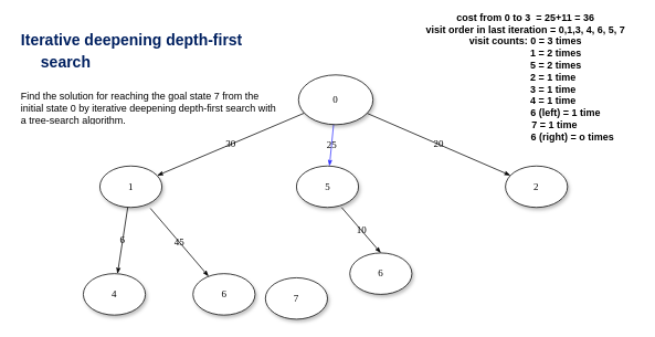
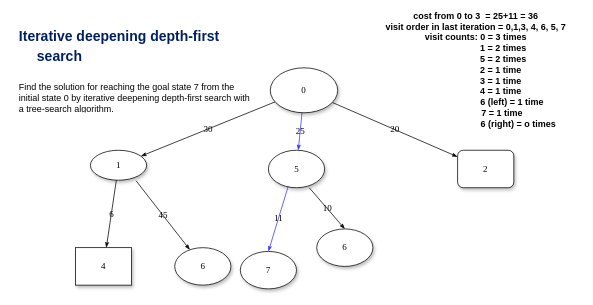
- <mxCell id="11" value="1" style="ellipse;whiteSpace=wrap;html=1;rounded=0;shadow=1;comic=0;labelBackgroundColor=none;strokeColor=#000000;strokeWidth=1;fillColor=#FFFFFF;fontFamily=Verdana;fontSize=12;fontColor=#000000;align=center;" parent="1" vertex="1"><mxGeometry x="120" y="200" width="75" height="50" as="geometry" /></mxCell>
+ <mxCell id="11" value="1" style="ellipse;whiteSpace=wrap;html=1;rounded=0;shadow=1;comic=0;labelBackgroundColor=none;strokeColor=#000000;strokeWidth=1;fillColor=#FFFFFF;fontFamily=Verdana;fontSize=12;fontColor=#000000;align=center;" parent="1" vertex="1"><mxGeometry x="120" y="200" width="75" height="40" as="geometry" /></mxCell>
- <mxCell id="8" value="&lt;span&gt;2&lt;/span&gt;" style="ellipse;whiteSpace=wrap;html=1;rounded=0;shadow=1;comic=0;labelBackgroundColor=none;strokeColor=#000000;strokeWidth=1;fillColor=#FFFFFF;fontFamily=Verdana;fontSize=12;fontColor=#000000;align=center;" parent="1" vertex="1"><mxGeometry x="610" y="200" width="75" height="50" as="geometry" /></mxCell>
+ <mxCell id="8" value="&lt;span&gt;2&lt;/span&gt;" style="whiteSpace=wrap;html=1;shadow=1;comic=0;labelBackgroundColor=none;strokeColor=#000000;strokeWidth=1;fillColor=#FFFFFF;fontFamily=Verdana;fontSize=12;fontColor=#000000;align=center;rounded=1;" parent="1" vertex="1"><mxGeometry x="610" y="200" width="75" height="50" as="geometry" /></mxCell>
+ <mxCell id="18" value="11" style="edgeStyle=none;rounded=1;html=1;labelBackgroundColor=none;startArrow=none;startFill=0;startSize=5;endArrow=classicThin;endFill=1;endSize=5;jettySize=auto;orthogonalLoop=1;strokeColor=#3333FF;strokeWidth=1;fontFamily=Verdana;fontSize=12;fontColor=#000000;entryX=0.5;entryY=0;entryDx=0;entryDy=0;exitX=0.353;exitY=0.96;exitDx=0;exitDy=0;exitPerimeter=0;" edge="1" parent="1" source="7" target="15"><mxGeometry relative="1" as="geometry"><mxPoint x="330.025" y="250" as="sourcePoint" /><mxPoint x="375.5" y="300" as="targetPoint" /></mxGeometry></mxCell>
- <mxCell id="12" value="&lt;span&gt;4&lt;/span&gt;" style="ellipse;whiteSpace=wrap;html=1;rounded=0;shadow=1;comic=0;labelBackgroundColor=none;strokeColor=#000000;strokeWidth=1;fillColor=#FFFFFF;fontFamily=Verdana;fontSize=12;fontColor=#000000;align=center;" parent="1" vertex="1"><mxGeometry x="100" y="330" width="75" height="50" as="geometry" /></mxCell>
+ <mxCell id="12" value="&lt;span&gt;4&lt;/span&gt;" style="whiteSpace=wrap;html=1;shadow=1;comic=0;labelBackgroundColor=none;strokeColor=#000000;strokeWidth=1;fillColor=#FFFFFF;fontFamily=Verdana;fontSize=12;fontColor=#000000;align=center;rounded=0;" parent="1" vertex="1"><mxGeometry x="100" y="330" width="75" height="50" as="geometry" /></mxCell>
